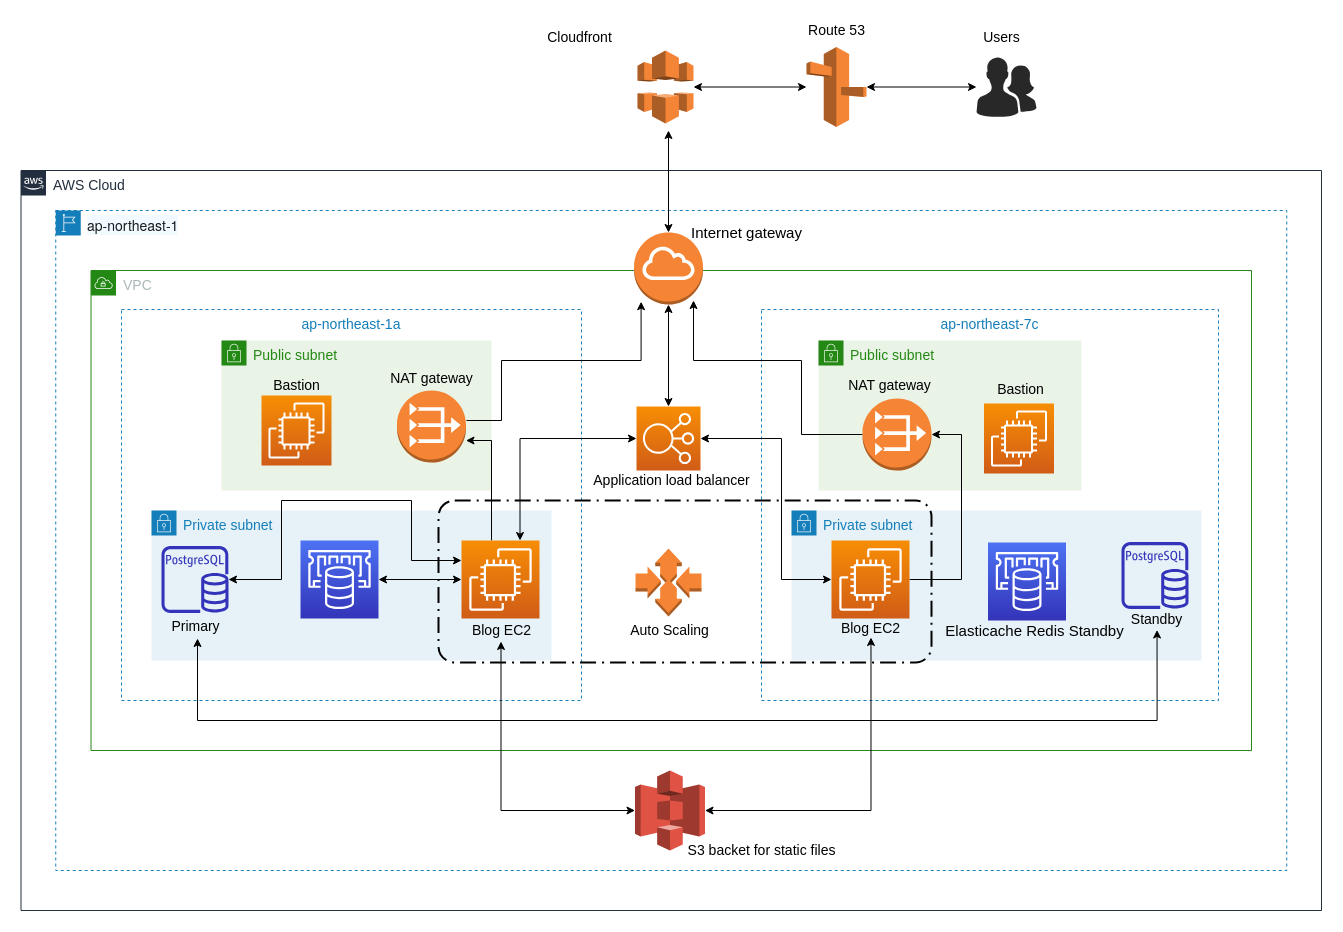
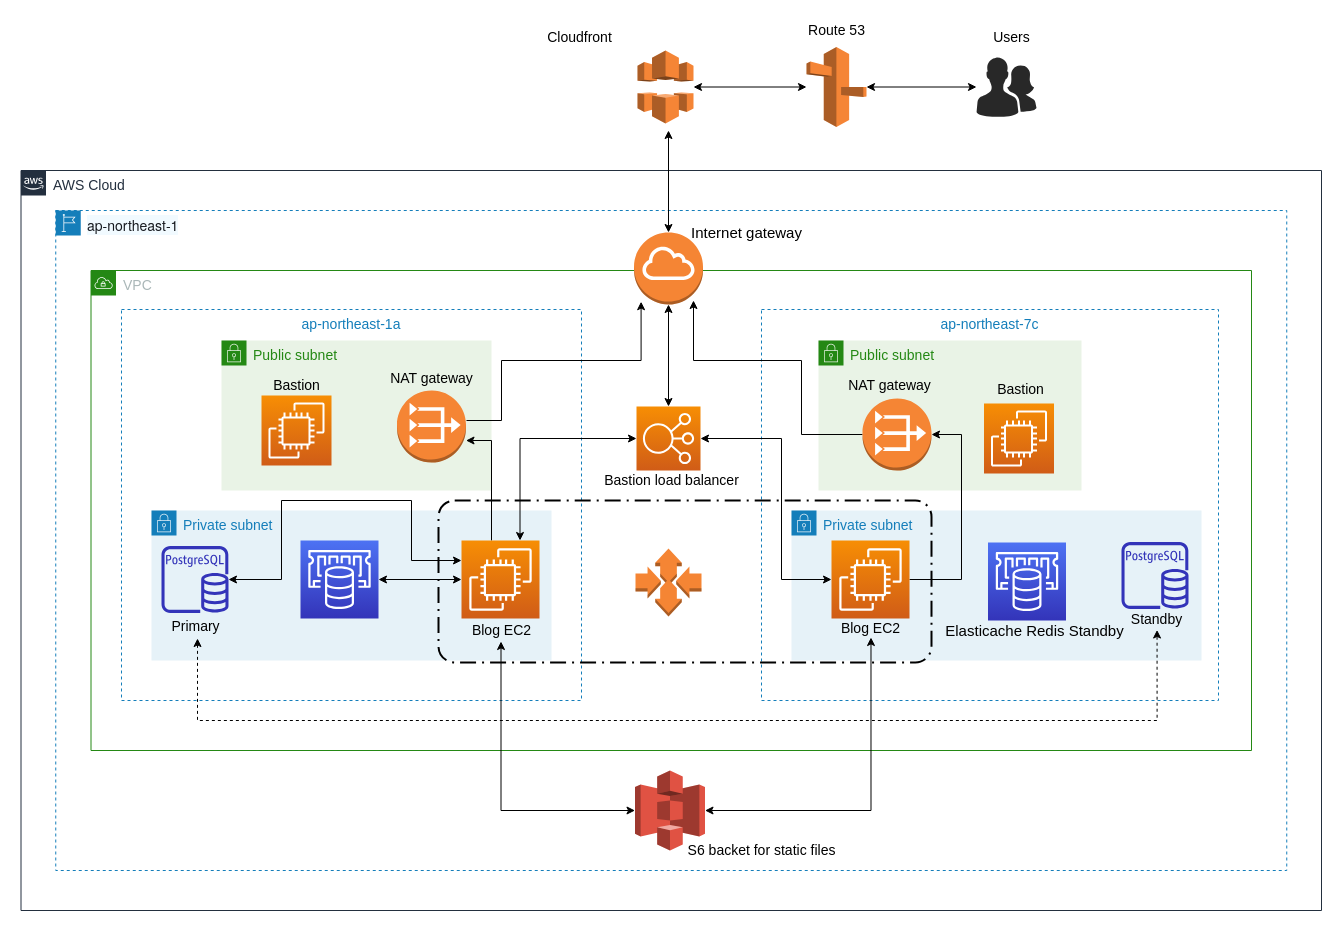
- <mxCell id="41" value="&lt;font&gt;&lt;font style=&quot;font-size: 14px&quot;&gt;Users&lt;/font&gt;&lt;br&gt;&lt;/font&gt;" style="text;html=1;resizable=0;autosize=1;align=center;verticalAlign=middle;points=[];fillColor=none;strokeColor=none;rounded=0;" parent="1" vertex="1"><mxGeometry x="976" y="26.5" width="50" height="20" as="geometry" /></mxCell>
+ <mxCell id="41" value="&lt;font&gt;&lt;font style=&quot;font-size: 14px&quot;&gt;Users&lt;/font&gt;&lt;br&gt;&lt;/font&gt;" style="text;html=1;resizable=0;autosize=1;align=center;verticalAlign=middle;points=[];fillColor=none;strokeColor=none;rounded=0;" parent="1" vertex="1"><mxGeometry x="986" y="26.5" width="50" height="20" as="geometry" /></mxCell>
- <mxCell id="43" value="&lt;font&gt;&lt;font style=&quot;font-size: 14px&quot;&gt;Application load balancer&lt;/font&gt;&lt;br&gt;&lt;/font&gt;" style="text;html=1;resizable=0;autosize=1;align=center;verticalAlign=middle;points=[];fillColor=none;strokeColor=none;rounded=0;" parent="1" vertex="1"><mxGeometry x="585.75" y="470" width="170" height="20" as="geometry" /></mxCell>
+ <mxCell id="43" value="&lt;font&gt;&lt;font style=&quot;font-size: 14px&quot;&gt;Bastion load balancer&lt;/font&gt;&lt;br&gt;&lt;/font&gt;" style="text;html=1;resizable=0;autosize=1;align=center;verticalAlign=middle;points=[];fillColor=none;strokeColor=none;rounded=0;" parent="1" vertex="1"><mxGeometry x="585.75" y="470" width="170" height="20" as="geometry" /></mxCell>
- <mxCell id="48" value="&lt;font&gt;&lt;font style=&quot;font-size: 14px&quot;&gt;Auto Scaling&lt;/font&gt;&lt;br&gt;&lt;/font&gt;" style="text;html=1;resizable=0;autosize=1;align=center;verticalAlign=middle;points=[];fillColor=none;strokeColor=none;rounded=0;" parent="1" vertex="1"><mxGeometry x="624" y="620" width="90" height="20" as="geometry" /></mxCell>
- <mxCell id="50" style="edgeStyle=orthogonalEdgeStyle;rounded=0;orthogonalLoop=1;jettySize=auto;html=1;entryX=0.508;entryY=1.05;entryDx=0;entryDy=0;entryPerimeter=0;startArrow=classic;startFill=1;exitX=0.542;exitY=1.1;exitDx=0;exitDy=0;exitPerimeter=0;" edge="1" parent="1" source="51" target="52"><mxGeometry relative="1" as="geometry"><Array as="points"><mxPoint x="197" y="720" /><mxPoint x="1157" y="720" /></Array></mxGeometry></mxCell>
+ <mxCell id="50" style="edgeStyle=orthogonalEdgeStyle;rounded=0;orthogonalLoop=1;jettySize=auto;html=1;entryX=0.508;entryY=1.05;entryDx=0;entryDy=0;entryPerimeter=0;startArrow=classic;startFill=1;exitX=0.542;exitY=1.1;exitDx=0;exitDy=0;exitPerimeter=0;dashed=1;" edge="1" parent="1" source="51" target="52"><mxGeometry relative="1" as="geometry"><Array as="points"><mxPoint x="197" y="720" /><mxPoint x="1157" y="720" /></Array></mxGeometry></mxCell>
- <mxCell id="49" value="&lt;font&gt;&lt;font style=&quot;font-size: 14px&quot;&gt;S3 backet for static files&lt;/font&gt;&lt;br&gt;&lt;/font&gt;" style="text;html=1;resizable=0;autosize=1;align=center;verticalAlign=middle;points=[];fillColor=none;strokeColor=none;rounded=0;" parent="1" vertex="1"><mxGeometry x="681" y="840" width="160" height="20" as="geometry" /></mxCell>
+ <mxCell id="49" value="&lt;font&gt;&lt;font style=&quot;font-size: 14px&quot;&gt;S6 backet for static files&lt;/font&gt;&lt;br&gt;&lt;/font&gt;" style="text;html=1;resizable=0;autosize=1;align=center;verticalAlign=middle;points=[];fillColor=none;strokeColor=none;rounded=0;" parent="1" vertex="1"><mxGeometry x="681" y="840" width="160" height="20" as="geometry" /></mxCell>
